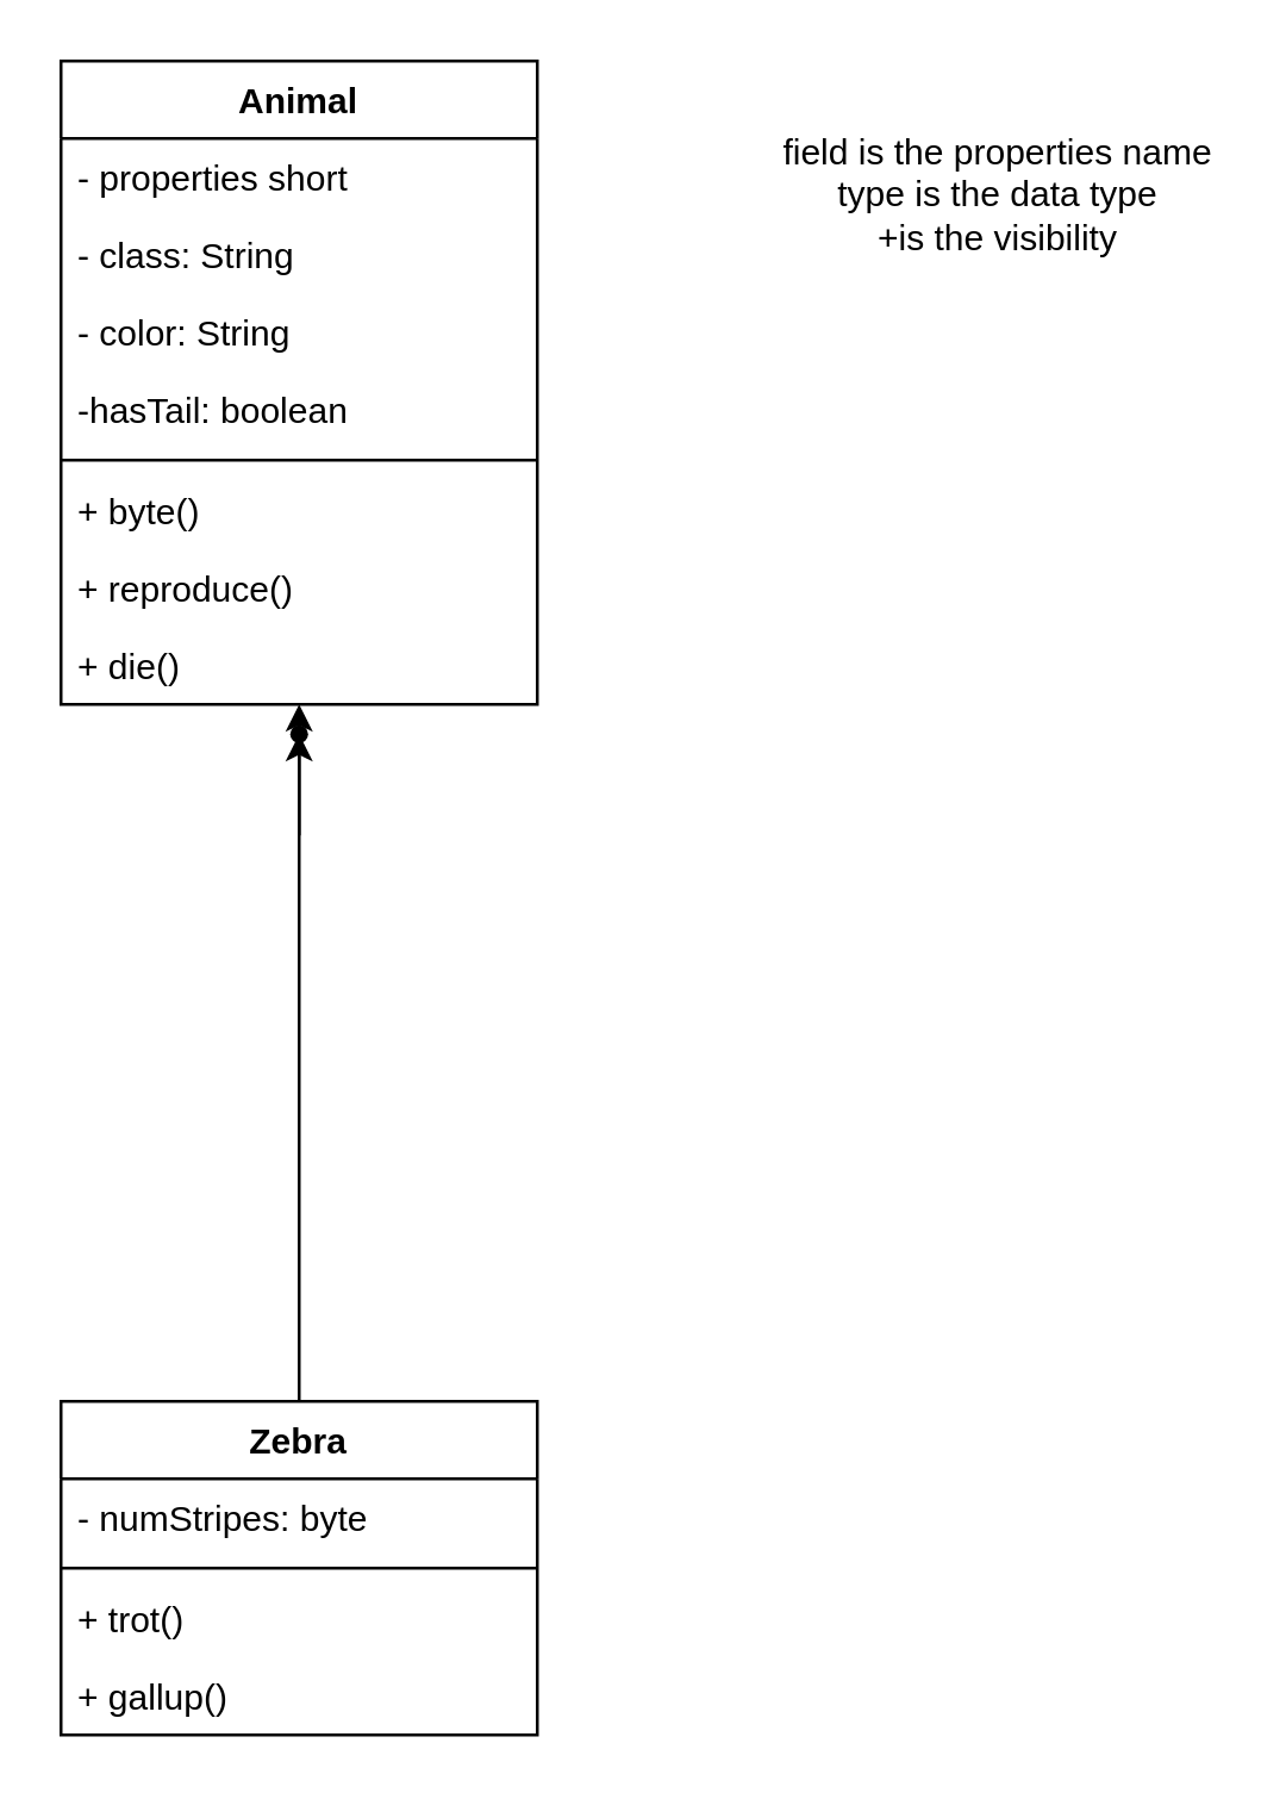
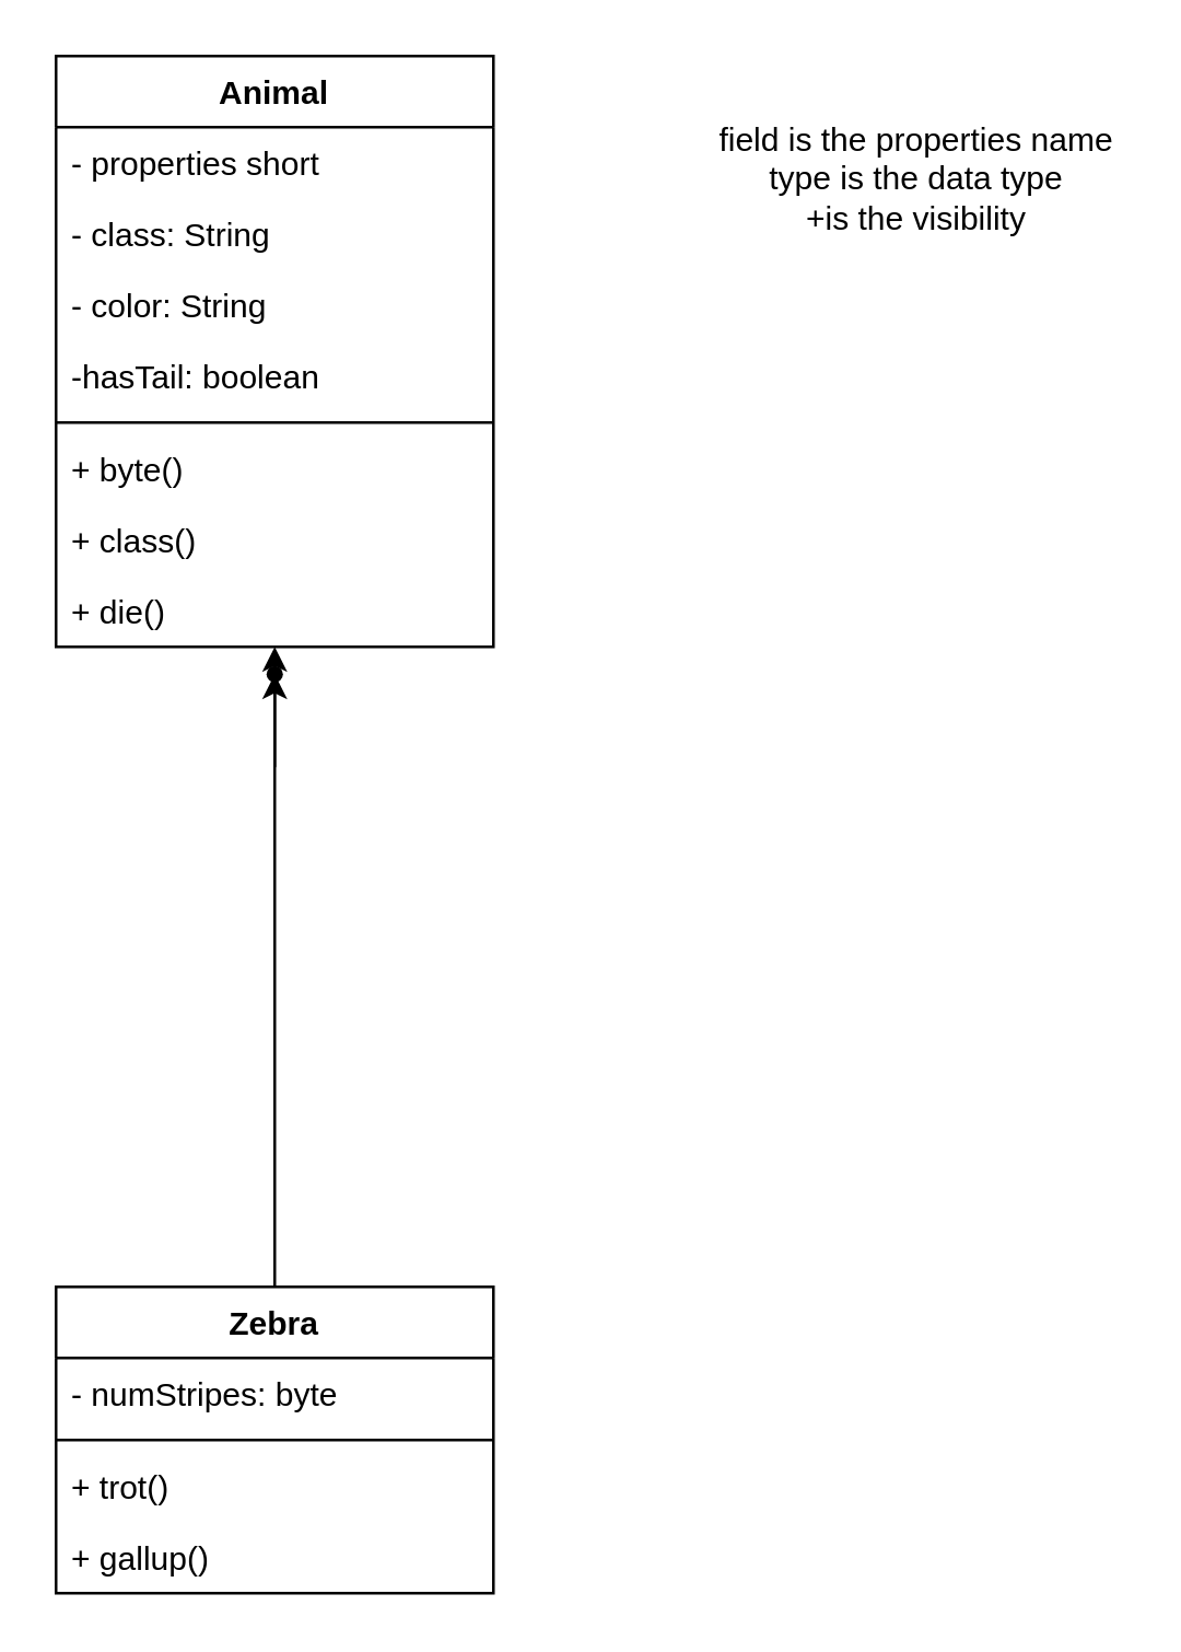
- <mxCell id="9" value="+ reproduce()" style="text;strokeColor=none;fillColor=none;align=left;verticalAlign=top;spacingLeft=4;spacingRight=4;overflow=hidden;rotatable=0;points=[[0,0.5],[1,0.5]];portConstraint=eastwest;whiteSpace=wrap;html=1;" vertex="1" parent="2"><mxGeometry y="164" width="160" height="26" as="geometry" /></mxCell>
+ <mxCell id="9" value="+ class()" style="text;strokeColor=none;fillColor=none;align=left;verticalAlign=top;spacingLeft=4;spacingRight=4;overflow=hidden;rotatable=0;points=[[0,0.5],[1,0.5]];portConstraint=eastwest;whiteSpace=wrap;html=1;" vertex="1" parent="2"><mxGeometry y="164" width="160" height="26" as="geometry" /></mxCell>
